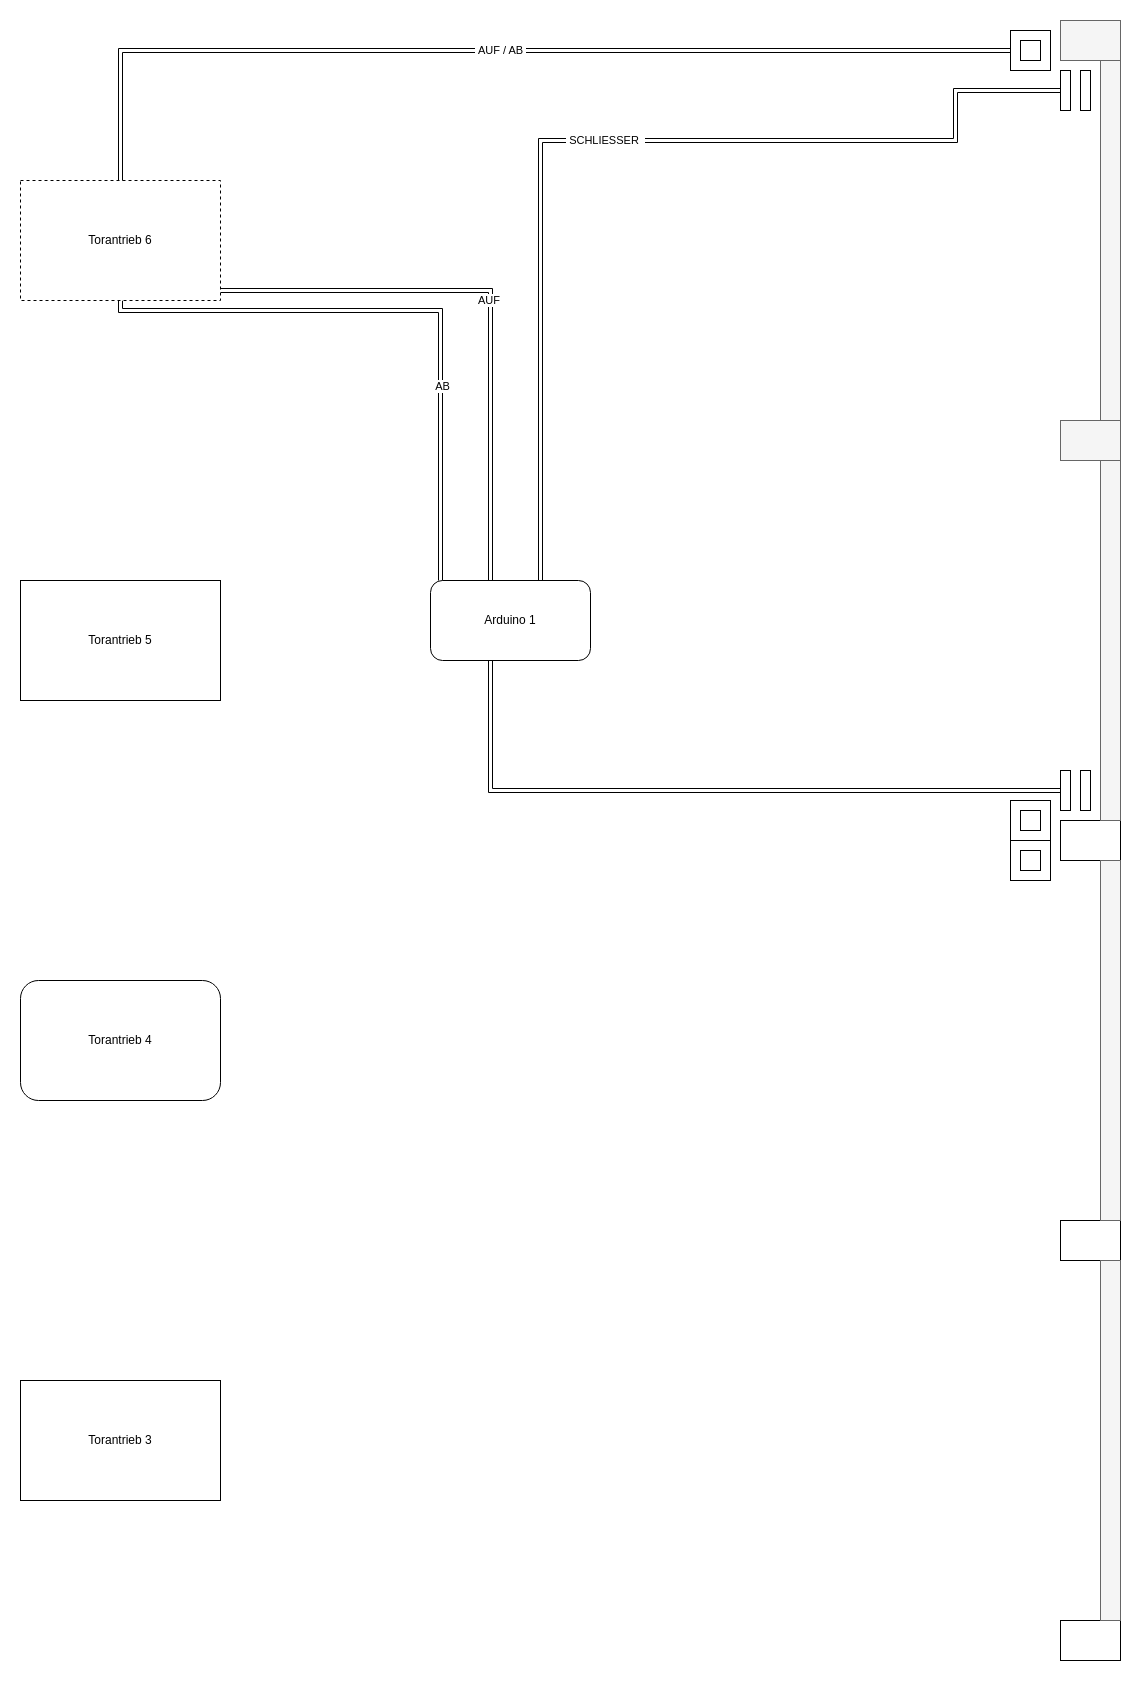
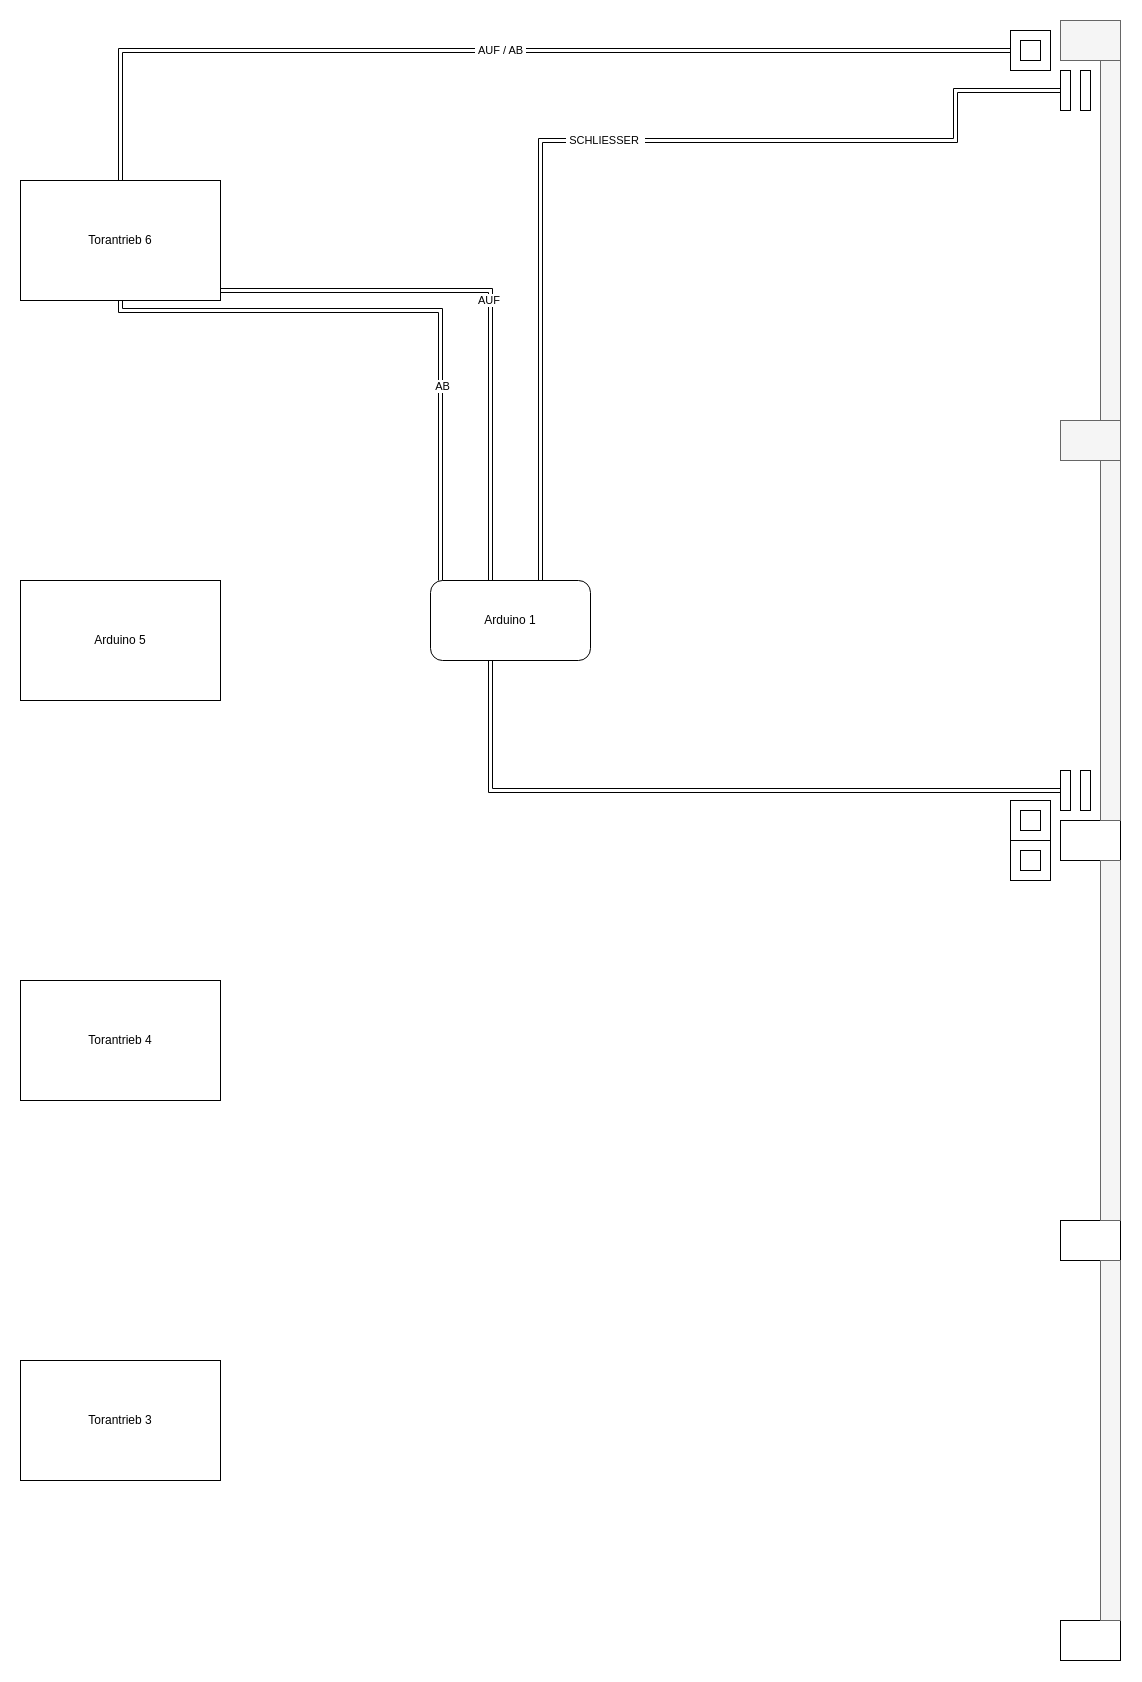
- <mxCell id="6" value="Torantrieb 6" style="rounded=0;whiteSpace=wrap;html=1;dashed=1;" vertex="1" parent="1"><mxGeometry x="20" y="180" width="200" height="120" as="geometry" /></mxCell>
+ <mxCell id="6" value="Torantrieb 6" style="rounded=0;whiteSpace=wrap;html=1;" vertex="1" parent="1"><mxGeometry x="20" y="180" width="200" height="120" as="geometry" /></mxCell>
- <mxCell id="12" value="Torantrieb 5" style="rounded=0;whiteSpace=wrap;html=1;" vertex="1" parent="1"><mxGeometry x="20" y="580" width="200" height="120" as="geometry" /></mxCell>
+ <mxCell id="12" value="Arduino 5" style="rounded=0;whiteSpace=wrap;html=1;" vertex="1" parent="1"><mxGeometry x="20" y="580" width="200" height="120" as="geometry" /></mxCell>
- <mxCell id="13" value="Torantrieb 4" style="whiteSpace=wrap;html=1;rounded=1;" vertex="1" parent="1"><mxGeometry x="20" y="980" width="200" height="120" as="geometry" /></mxCell>
+ <mxCell id="13" value="Torantrieb 4" style="rounded=0;whiteSpace=wrap;html=1;" vertex="1" parent="1"><mxGeometry x="20" y="980" width="200" height="120" as="geometry" /></mxCell>
- <mxCell id="14" value="Torantrieb 3" style="rounded=0;whiteSpace=wrap;html=1;" vertex="1" parent="1"><mxGeometry x="20" y="1380" width="200" height="120" as="geometry" /></mxCell>
+ <mxCell id="14" value="Torantrieb 3" style="rounded=0;whiteSpace=wrap;html=1;" vertex="1" parent="1"><mxGeometry x="20" y="1360" width="200" height="120" as="geometry" /></mxCell>
